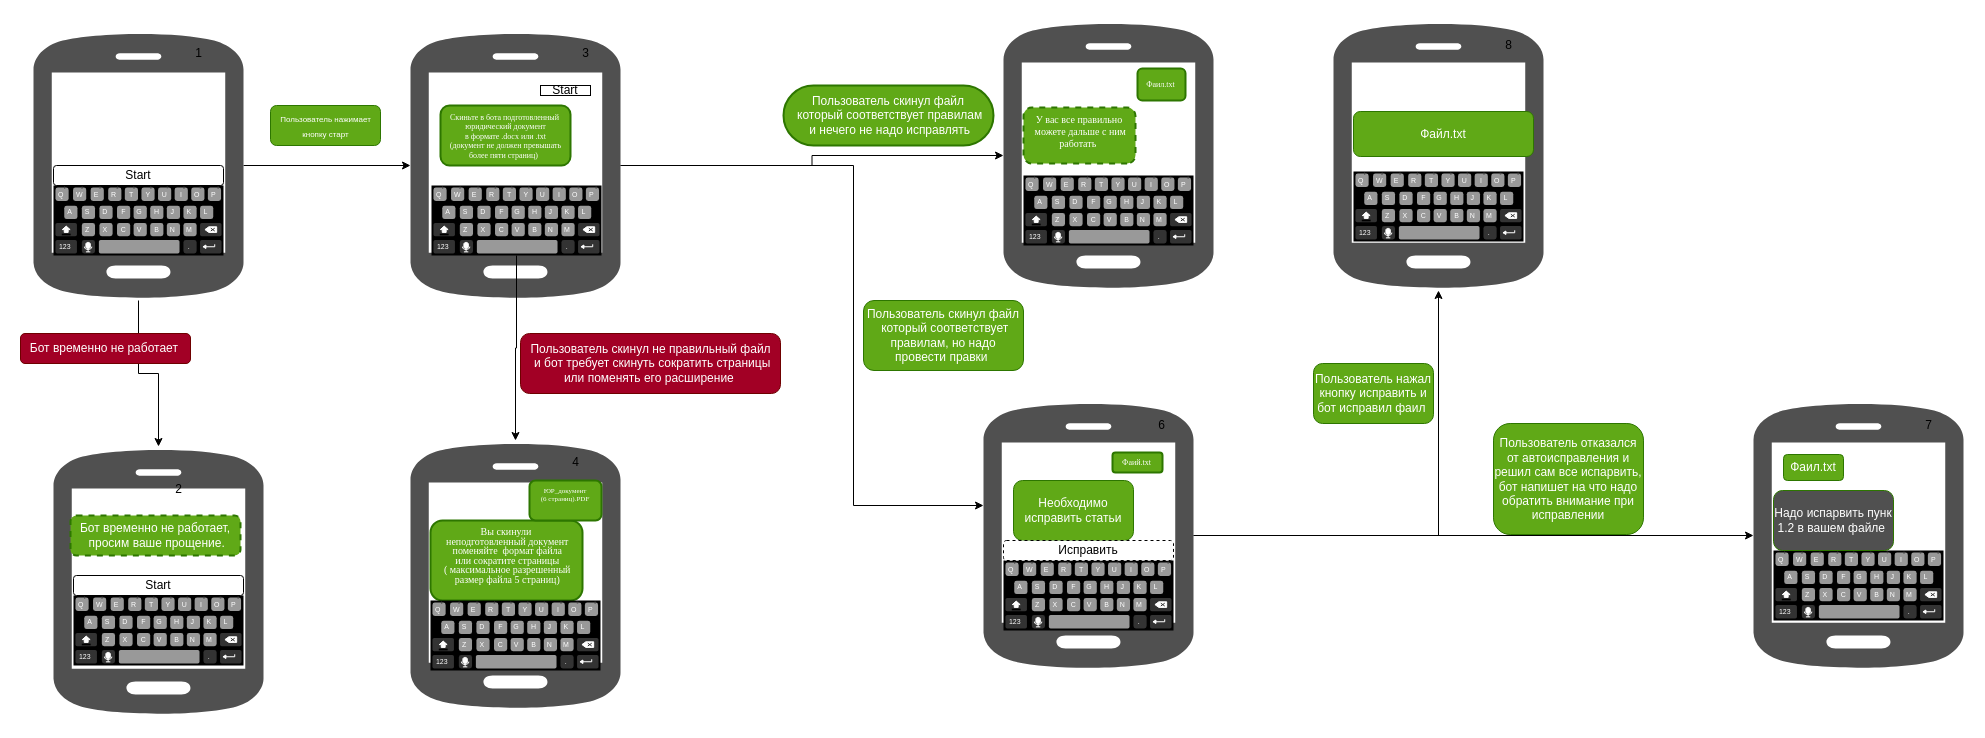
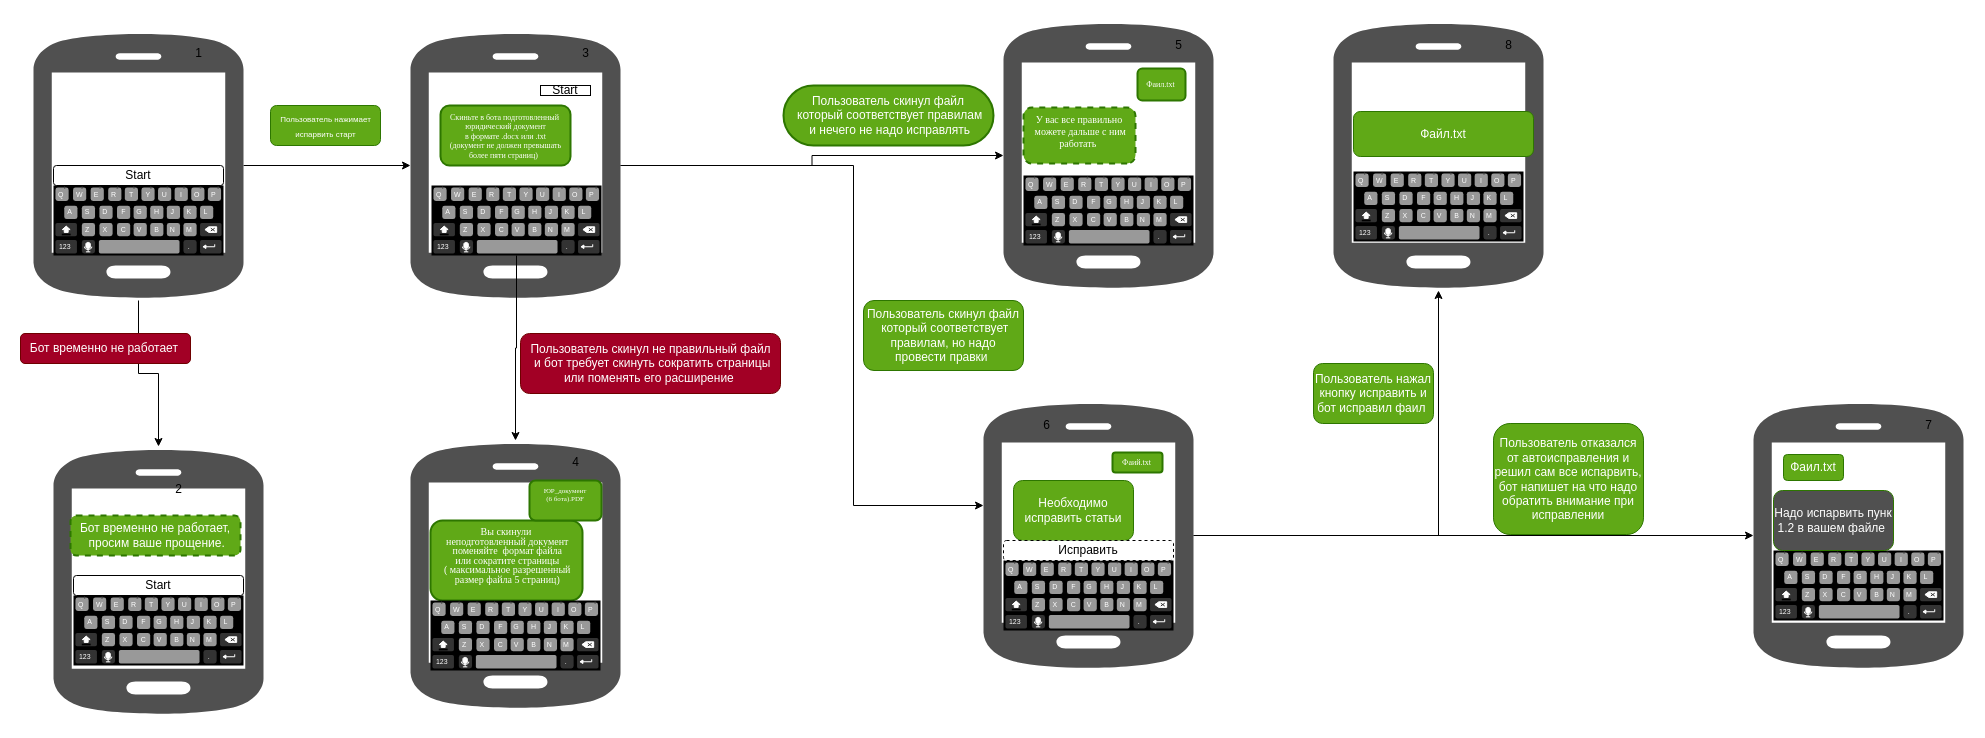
+ <mxCell id="52" value="5" style="text;html=1;align=center;verticalAlign=middle;resizable=0;points=[];autosize=1;strokeColor=none;fillColor=none;" vertex="1" parent="1"><mxGeometry x="1163" y="30" width="30" height="30" as="geometry" /></mxCell>
- <mxCell id="12" value="&lt;font style=&quot;font-size: 8px;&quot;&gt;Пользователь нажимает&lt;/font&gt;&lt;div&gt;&lt;font style=&quot;font-size: 8px;&quot;&gt;&amp;nbsp;кнопку старт&amp;nbsp;&lt;/font&gt;&lt;/div&gt;" style="text;html=1;align=center;verticalAlign=middle;resizable=0;points=[];autosize=1;strokeColor=#2D7600;fillColor=#60a917;fontColor=#ffffff;rounded=1;" vertex="1" parent="1"><mxGeometry x="270" y="105" width="110" height="40" as="geometry" /></mxCell>
+ <mxCell id="12" value="&lt;font style=&quot;font-size: 8px;&quot;&gt;Пользователь нажимает&lt;/font&gt;&lt;div&gt;&lt;font style=&quot;font-size: 8px;&quot;&gt;&amp;nbsp;испарвить старт&amp;nbsp;&lt;/font&gt;&lt;/div&gt;" style="text;html=1;align=center;verticalAlign=middle;resizable=0;points=[];autosize=1;strokeColor=#2D7600;fillColor=#60a917;fontColor=#ffffff;rounded=1;" vertex="1" parent="1"><mxGeometry x="270" y="105" width="110" height="40" as="geometry" /></mxCell>
- <mxCell id="53" value="6" style="text;html=1;align=center;verticalAlign=middle;resizable=0;points=[];autosize=1;strokeColor=none;fillColor=none;" vertex="1" parent="1"><mxGeometry x="1146" y="410" width="30" height="30" as="geometry" /></mxCell>
+ <mxCell id="53" value="6" style="text;html=1;align=center;verticalAlign=middle;resizable=0;points=[];autosize=1;strokeColor=none;fillColor=none;" vertex="1" parent="1"><mxGeometry x="1031" y="410" width="30" height="30" as="geometry" /></mxCell>
- <mxCell id="31" value="ЮР_документ&lt;div&gt;(6 страниц).PDF&lt;/div&gt;" style="whiteSpace=wrap;html=1;rounded=1;strokeColor=#2D7600;strokeWidth=2;align=center;verticalAlign=top;fontFamily=Times New Roman;fontSize=7;fontColor=#ffffff;fontStyle=0;autosize=1;resizable=0;fillColor=#60a917;gradientColor=none;" vertex="1" parent="1"><mxGeometry x="529" y="480" width="72" height="40" as="geometry" /></mxCell>
+ <mxCell id="31" value="ЮР_документ&lt;div&gt;(6 бота).PDF&lt;/div&gt;" style="whiteSpace=wrap;html=1;rounded=1;strokeColor=#2D7600;strokeWidth=2;align=center;verticalAlign=top;fontFamily=Times New Roman;fontSize=7;fontColor=#ffffff;fontStyle=0;autosize=1;resizable=0;fillColor=#60a917;gradientColor=none;" vertex="1" parent="1"><mxGeometry x="529" y="480" width="72" height="40" as="geometry" /></mxCell>
